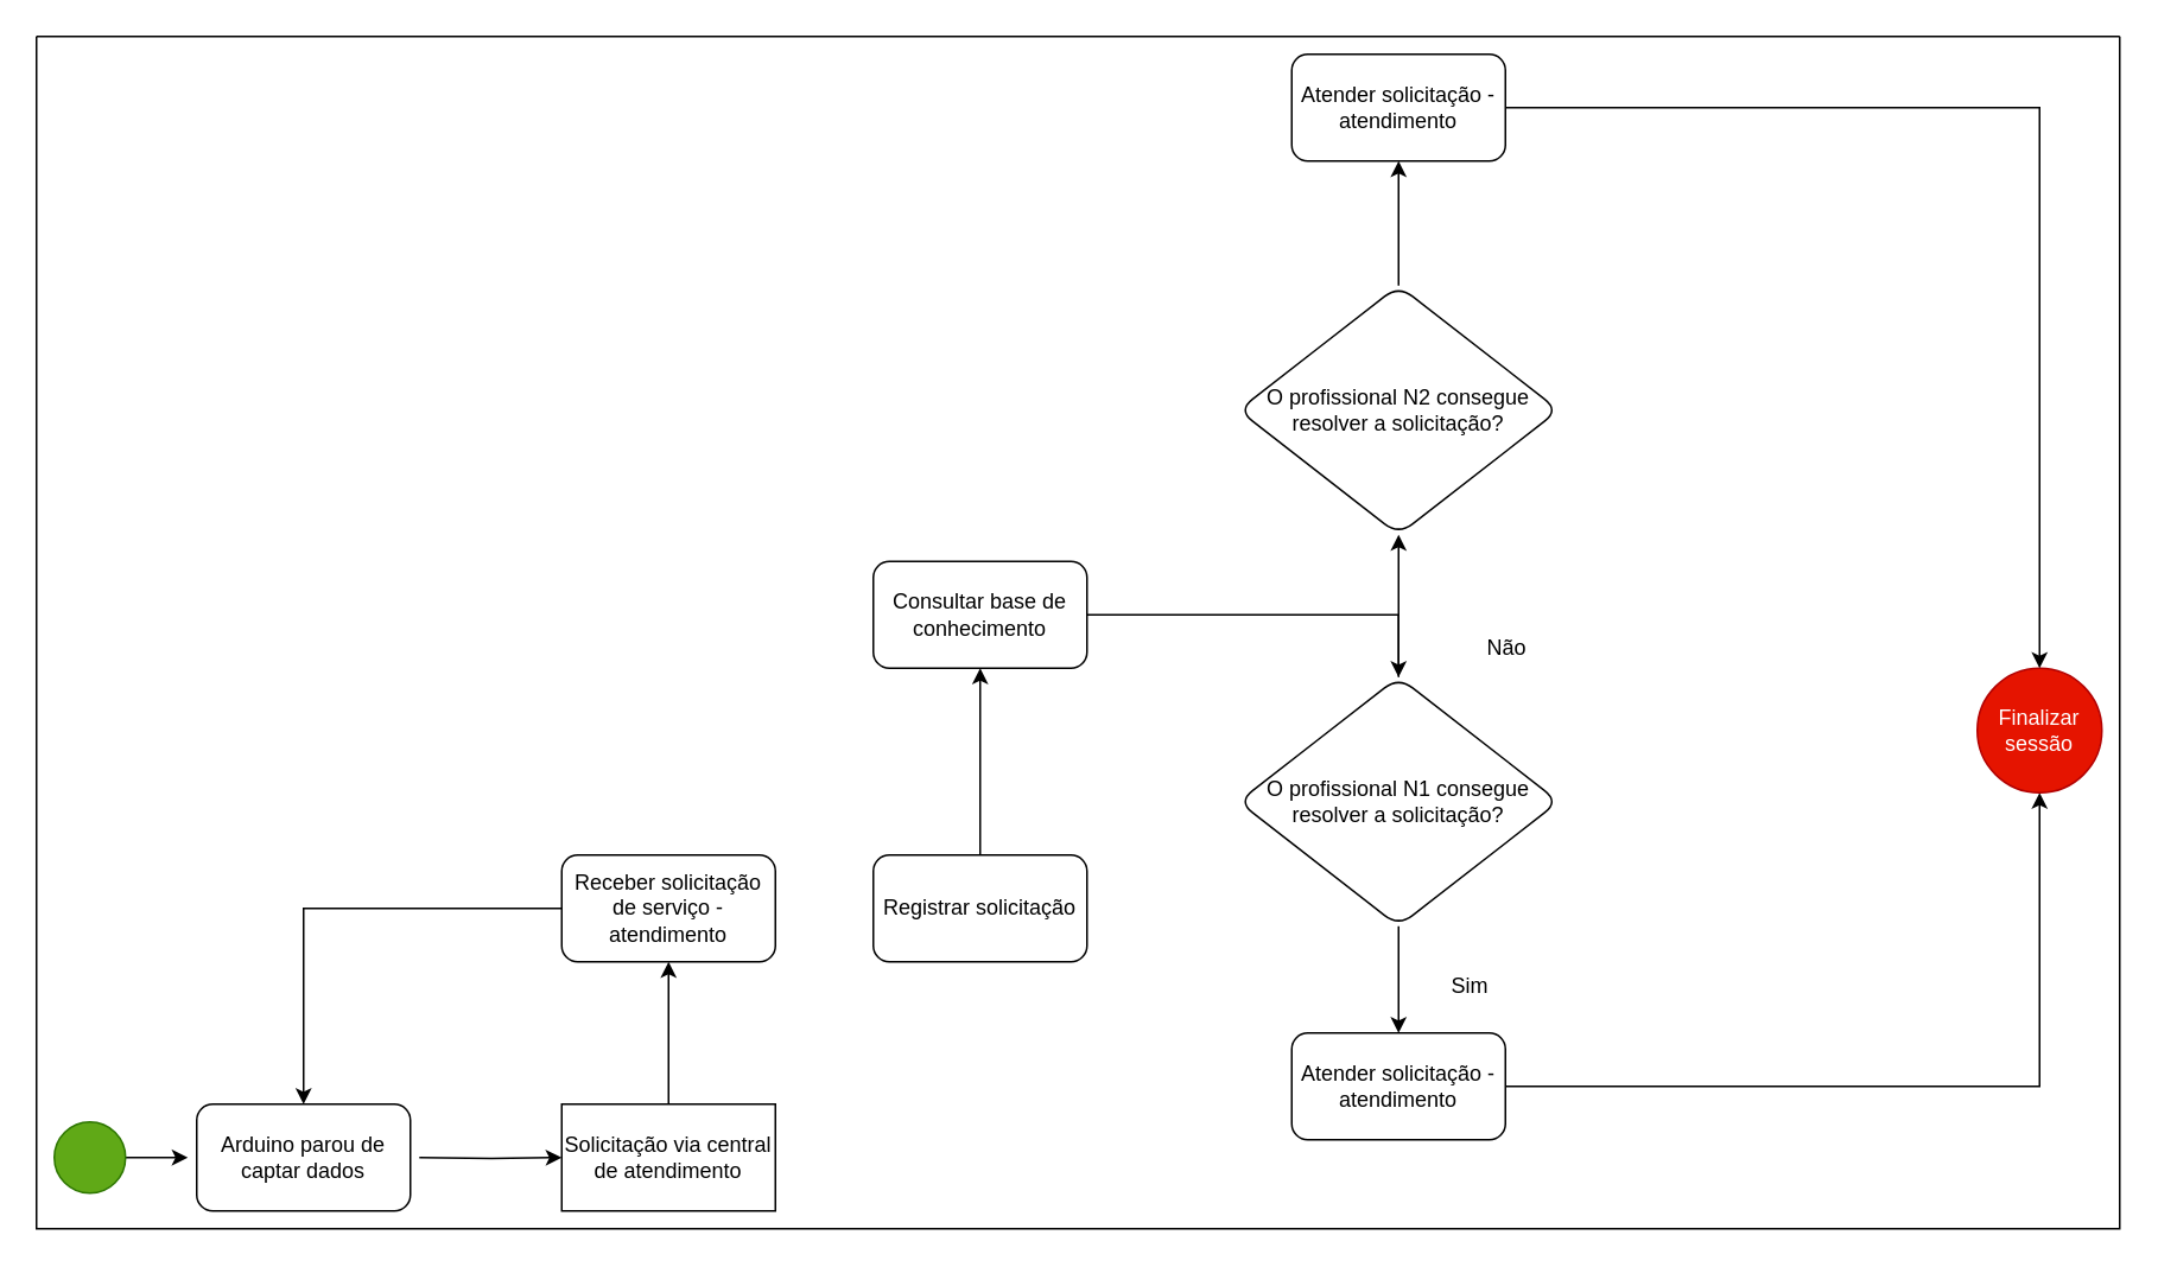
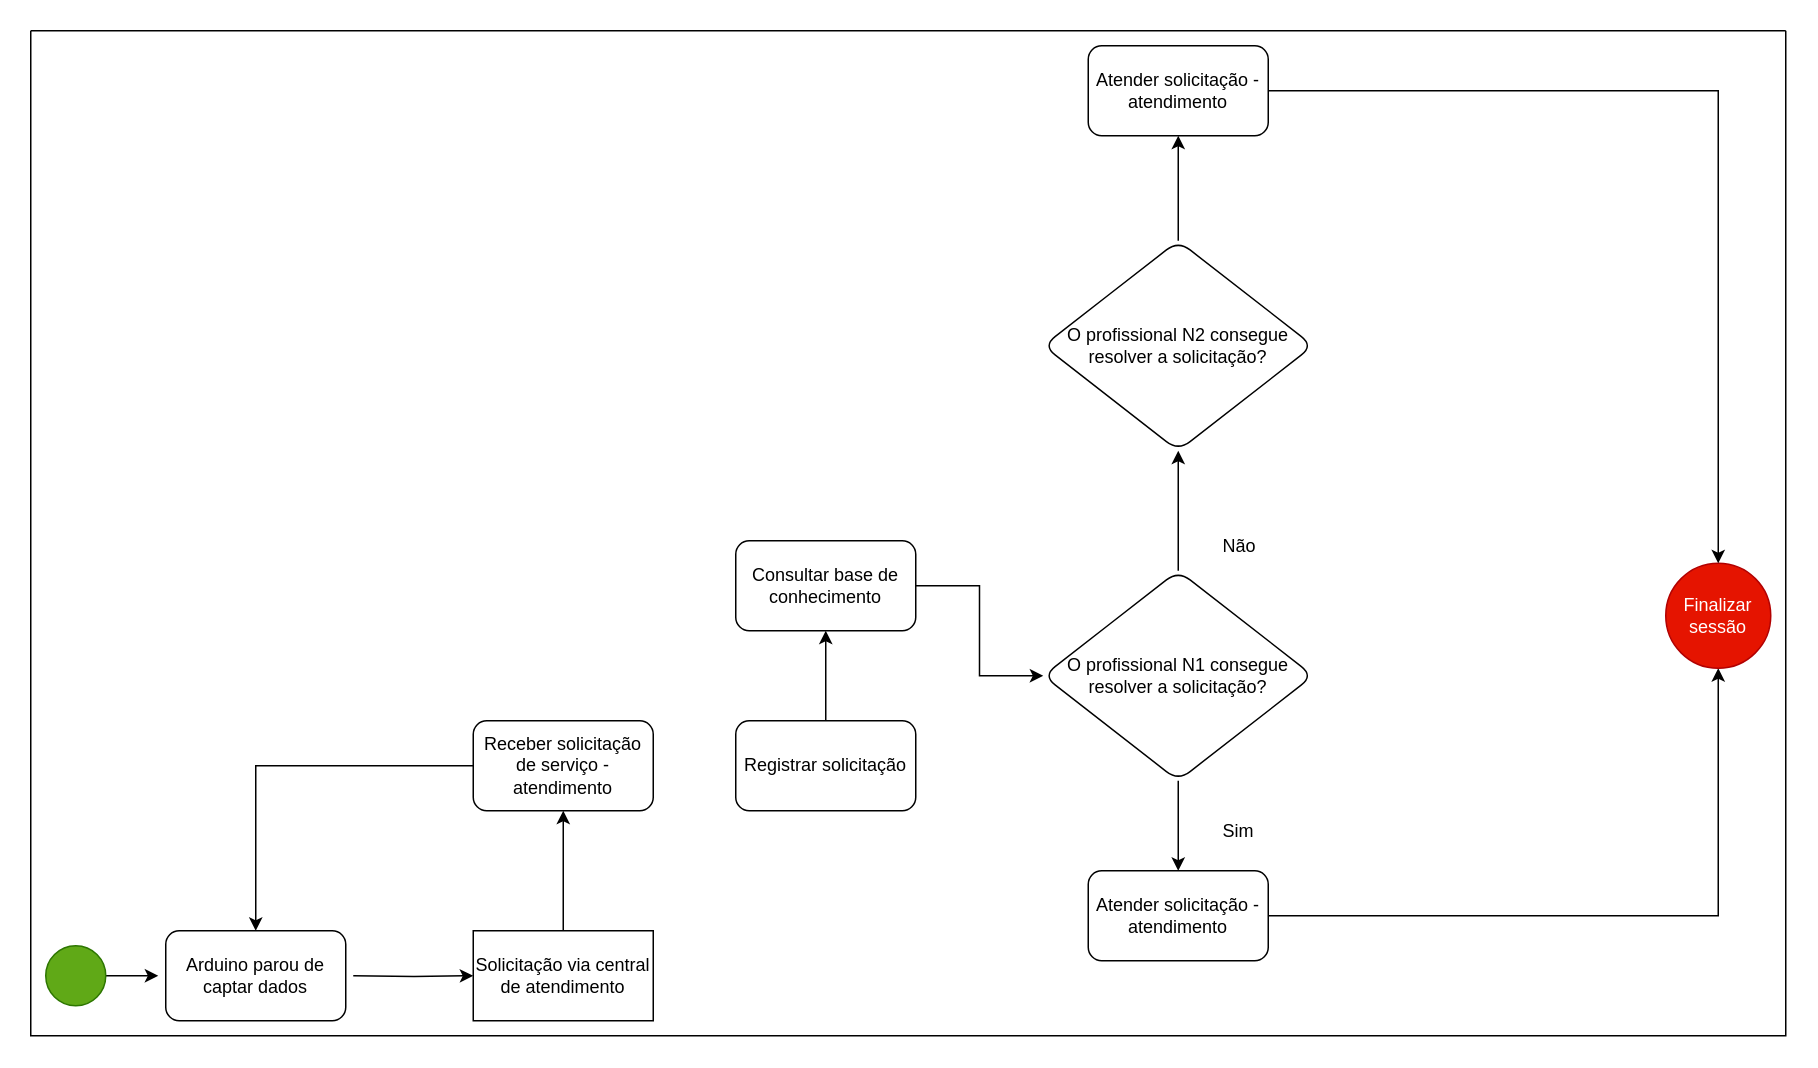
- <mxCell id="12" value="Consultar base de conhecimento" style="whiteSpace=wrap;html=1;rounded=1;" parent="1" vertex="1"><mxGeometry x="490" y="315" width="120" height="60" as="geometry" /></mxCell>
+ <mxCell id="12" value="Consultar base de conhecimento" style="whiteSpace=wrap;html=1;rounded=1;" parent="1" vertex="1"><mxGeometry x="490" y="360" width="120" height="60" as="geometry" /></mxCell>
- <mxCell id="21" value="&lt;h1&gt;&lt;span style=&quot;font-size: 12px; font-weight: 400;&quot;&gt;Não&lt;/span&gt;&lt;/h1&gt;" style="text;html=1;strokeColor=none;fillColor=none;spacing=5;spacingTop=-20;whiteSpace=wrap;overflow=hidden;rounded=0;" parent="1" vertex="1"><mxGeometry x="830" y="340" width="30" height="30" as="geometry" /></mxCell>
+ <mxCell id="21" value="&lt;h1&gt;&lt;span style=&quot;font-size: 12px; font-weight: 400;&quot;&gt;Não&lt;/span&gt;&lt;/h1&gt;" style="text;html=1;strokeColor=none;fillColor=none;spacing=5;spacingTop=-20;whiteSpace=wrap;overflow=hidden;rounded=0;" parent="1" vertex="1"><mxGeometry x="810" y="340" width="30" height="30" as="geometry" /></mxCell>
